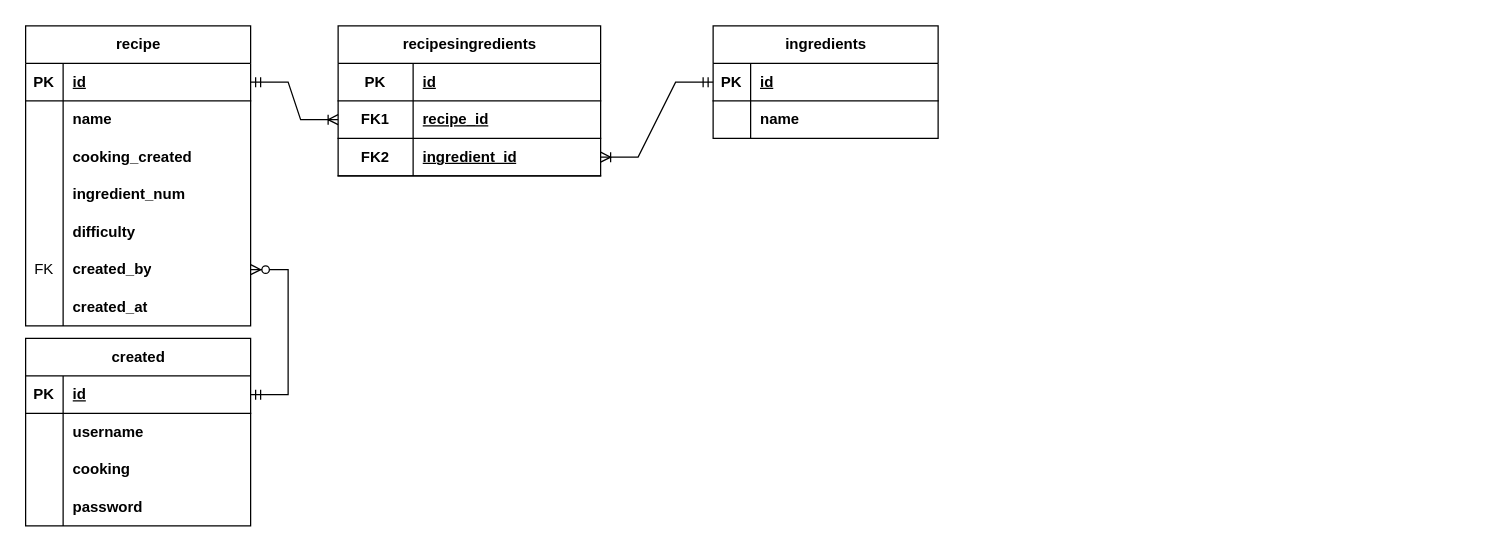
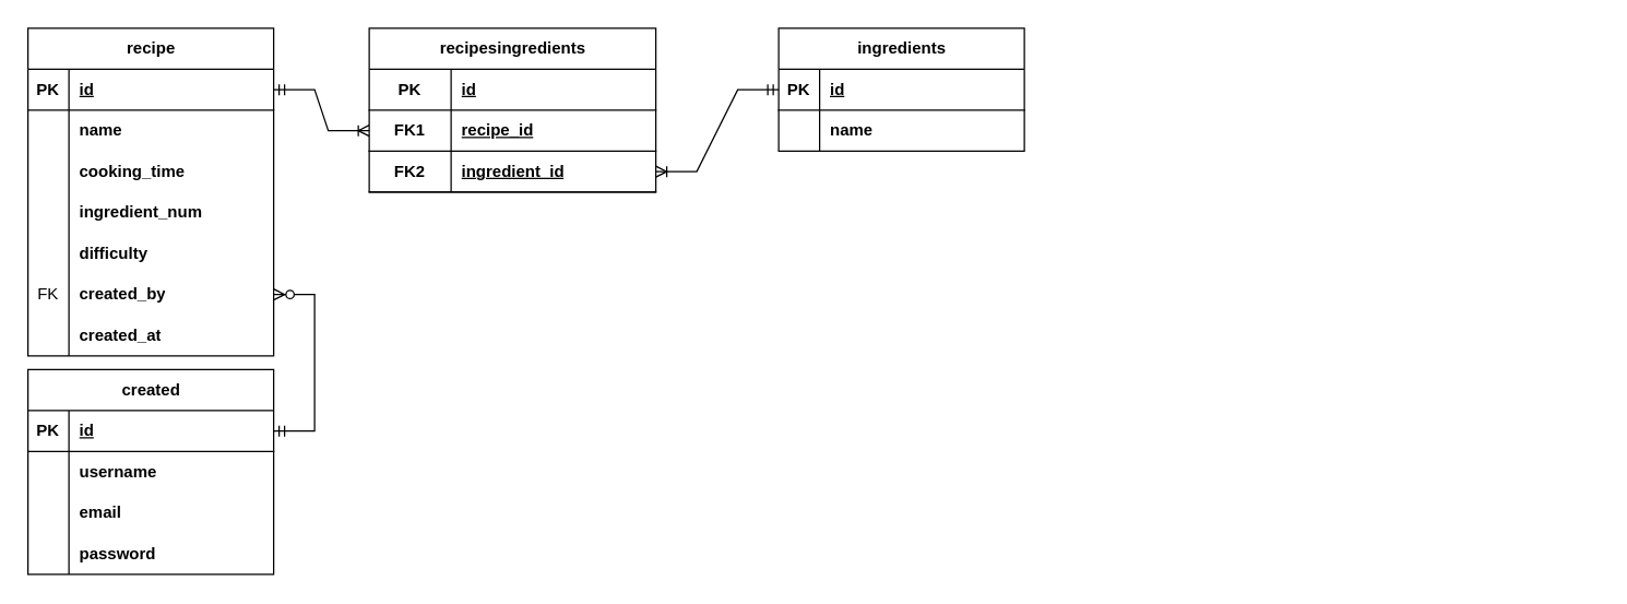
- <mxCell id="21" value="cooking_created" style="shape=partialRectangle;connectable=0;fillColor=none;top=0;left=0;bottom=0;right=0;align=left;spacingLeft=6;overflow=hidden;whiteSpace=wrap;html=1;fontStyle=1" parent="19" vertex="1"><mxGeometry x="30" width="150" height="30" as="geometry"><mxRectangle width="150" height="30" as="alternateBounds" /></mxGeometry></mxCell>
+ <mxCell id="21" value="cooking_time" style="shape=partialRectangle;connectable=0;fillColor=none;top=0;left=0;bottom=0;right=0;align=left;spacingLeft=6;overflow=hidden;whiteSpace=wrap;html=1;fontStyle=1" parent="19" vertex="1"><mxGeometry x="30" width="150" height="30" as="geometry"><mxRectangle width="150" height="30" as="alternateBounds" /></mxGeometry></mxCell>
- <mxCell id="52" value="cooking" style="shape=partialRectangle;connectable=0;fillColor=none;top=0;left=0;bottom=0;right=0;align=left;spacingLeft=6;overflow=hidden;whiteSpace=wrap;html=1;fontStyle=1" parent="50" vertex="1"><mxGeometry x="30" width="150" height="30" as="geometry"><mxRectangle width="150" height="30" as="alternateBounds" /></mxGeometry></mxCell>
+ <mxCell id="52" value="email" style="shape=partialRectangle;connectable=0;fillColor=none;top=0;left=0;bottom=0;right=0;align=left;spacingLeft=6;overflow=hidden;whiteSpace=wrap;html=1;fontStyle=1" parent="50" vertex="1"><mxGeometry x="30" width="150" height="30" as="geometry"><mxRectangle width="150" height="30" as="alternateBounds" /></mxGeometry></mxCell>
